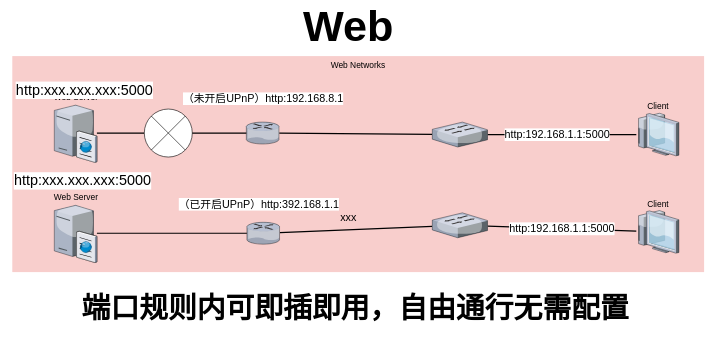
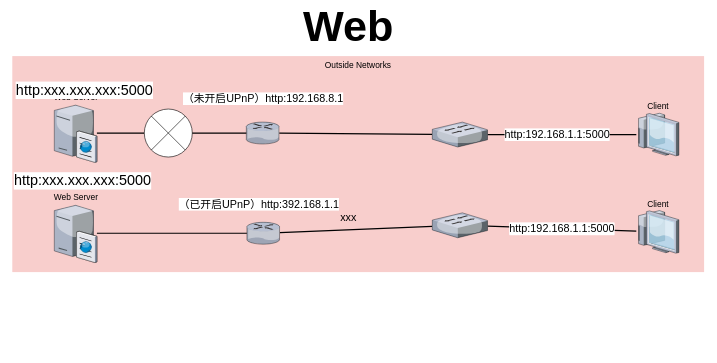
- <mxCell id="2" value="Web Networks" style="whiteSpace=wrap;html=1;fillColor=#f8cecc;fontSize=14;strokeColor=none;verticalAlign=top;" parent="1" vertex="1"><mxGeometry x="20" y="90" width="1153" height="360" as="geometry" /></mxCell>
+ <mxCell id="2" value="Outside Networks" style="whiteSpace=wrap;html=1;fillColor=#f8cecc;fontSize=14;strokeColor=none;verticalAlign=top;" parent="1" vertex="1"><mxGeometry x="20" y="90" width="1153" height="360" as="geometry" /></mxCell>
- <mxCell id="26" value="&lt;h1&gt;端口规则内可即插即用，自由通行无需配置&lt;/h1&gt;" style="text;html=1;strokeColor=none;fillColor=none;spacing=5;spacingTop=-20;whiteSpace=wrap;overflow=hidden;rounded=0;fontSize=24;" vertex="1" parent="1"><mxGeometry x="131" y="460" width="1000" height="120" as="geometry" /></mxCell>
